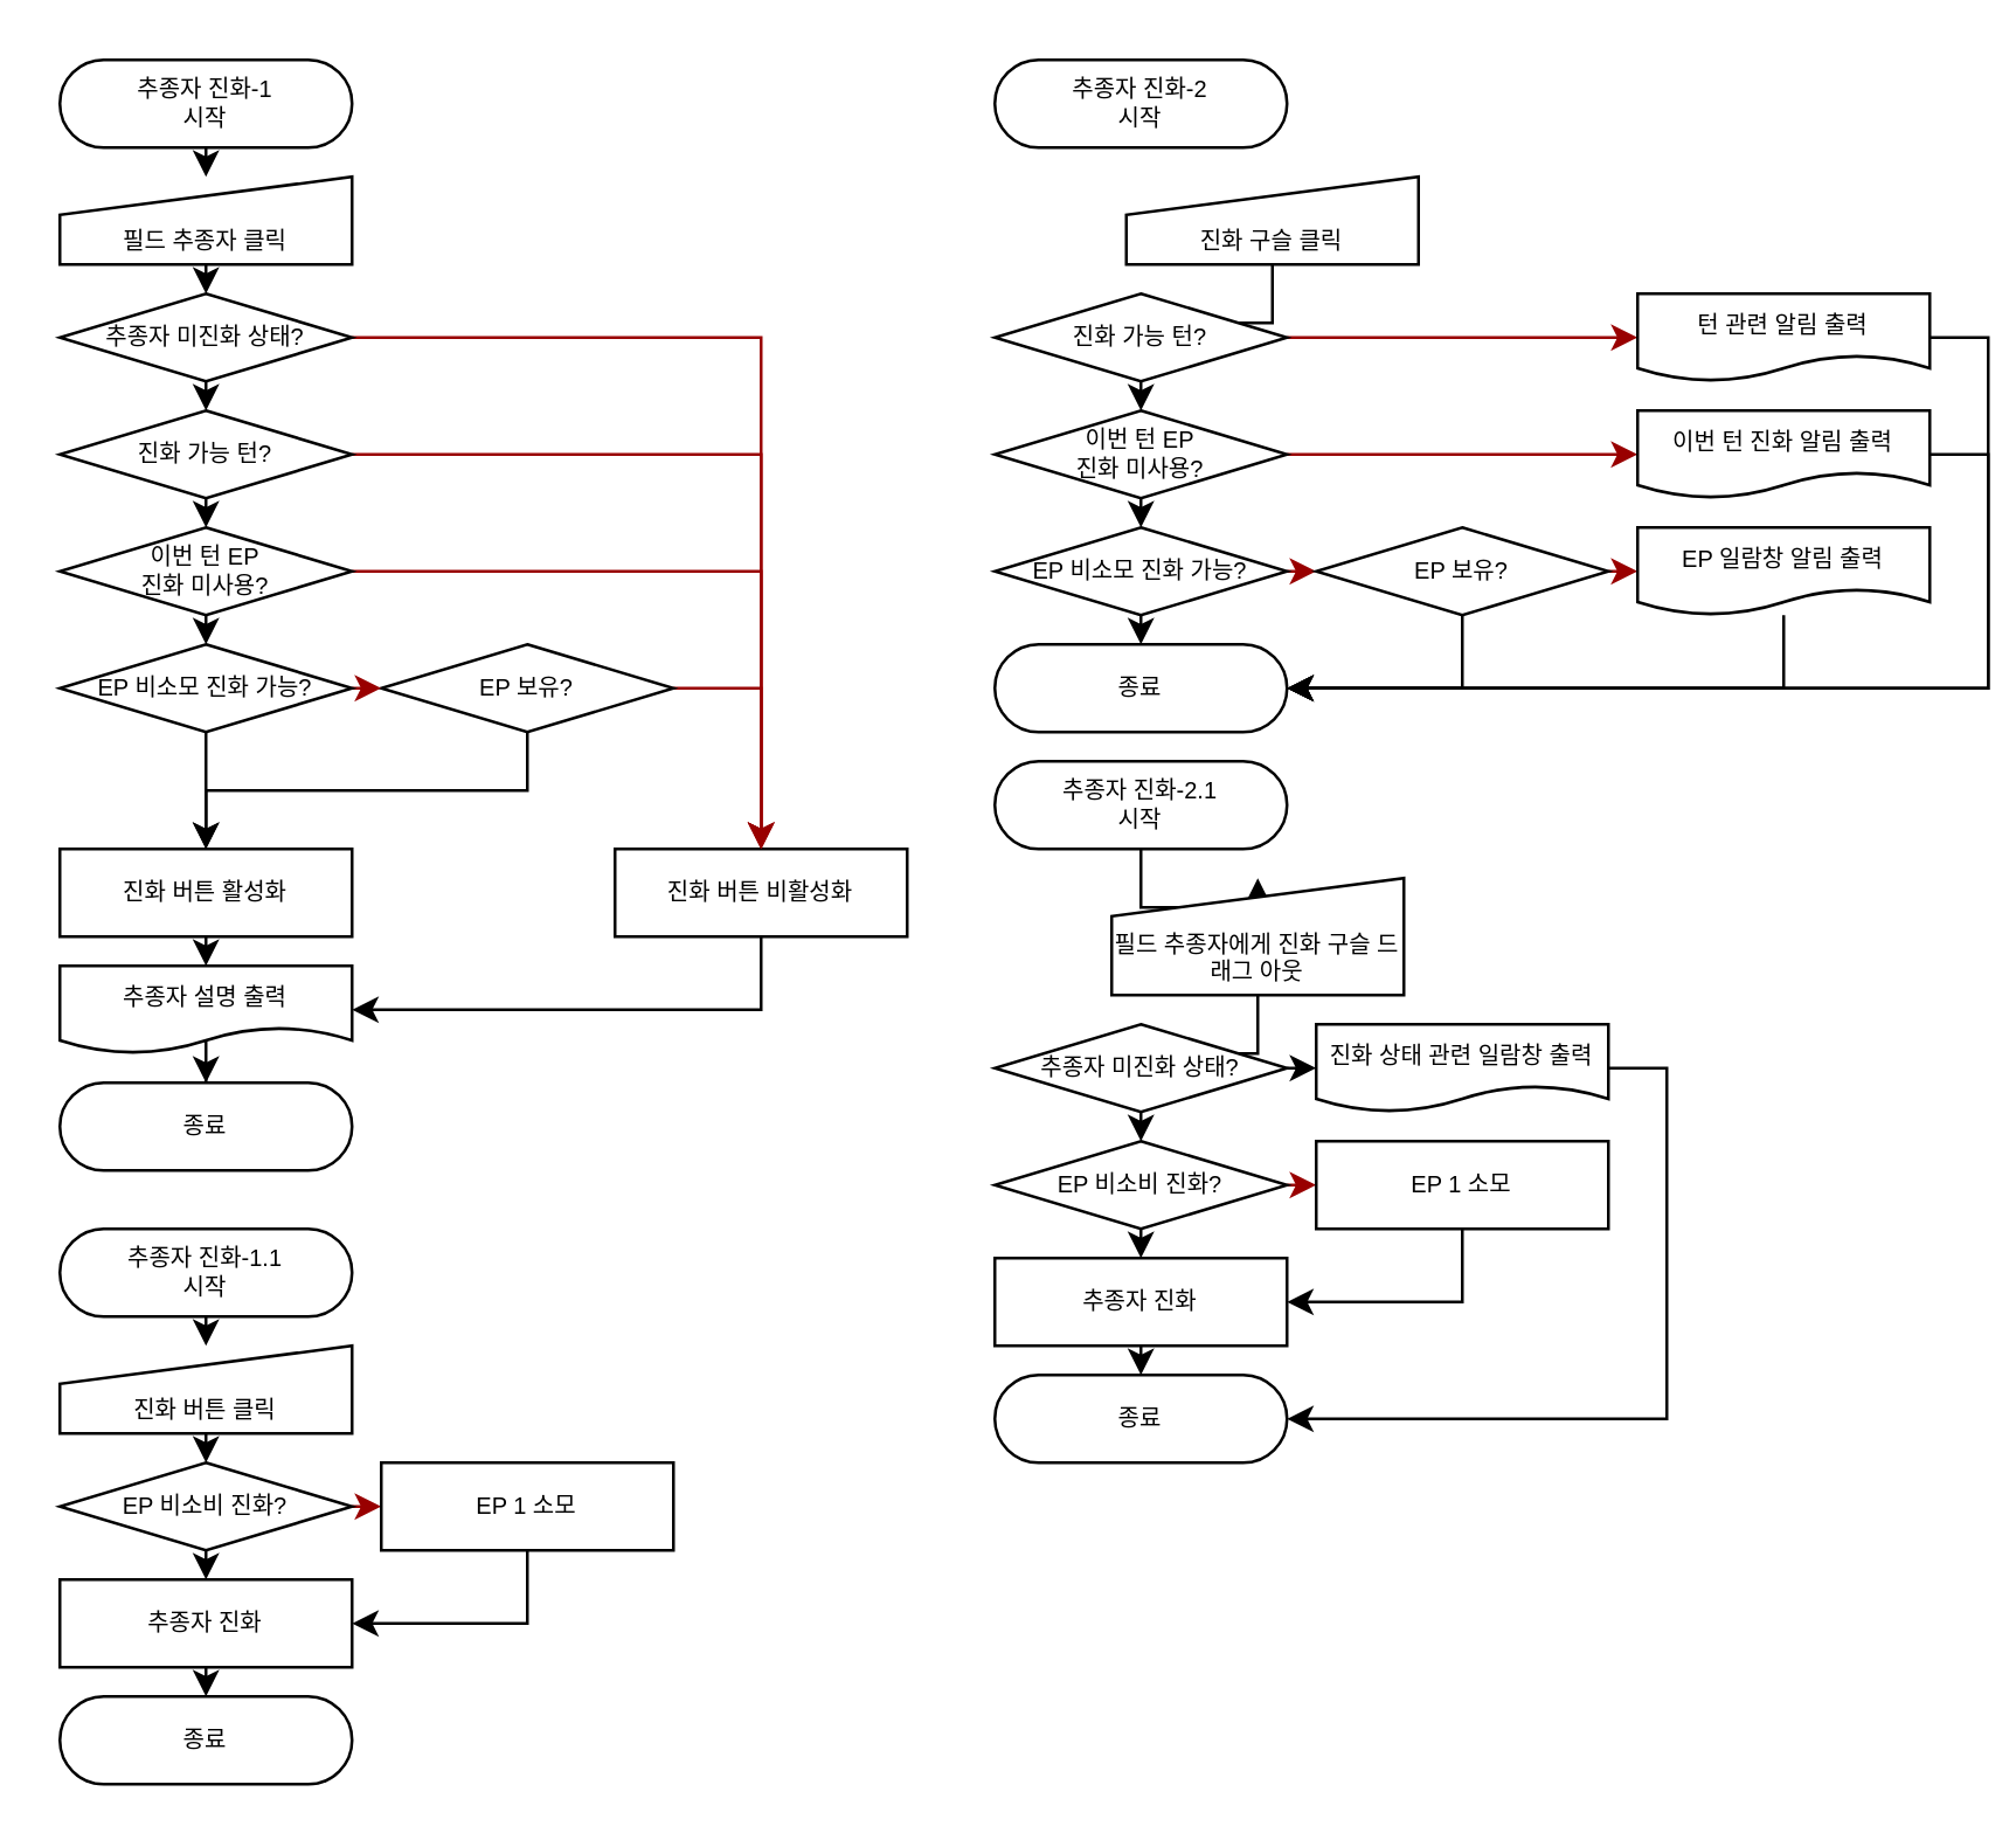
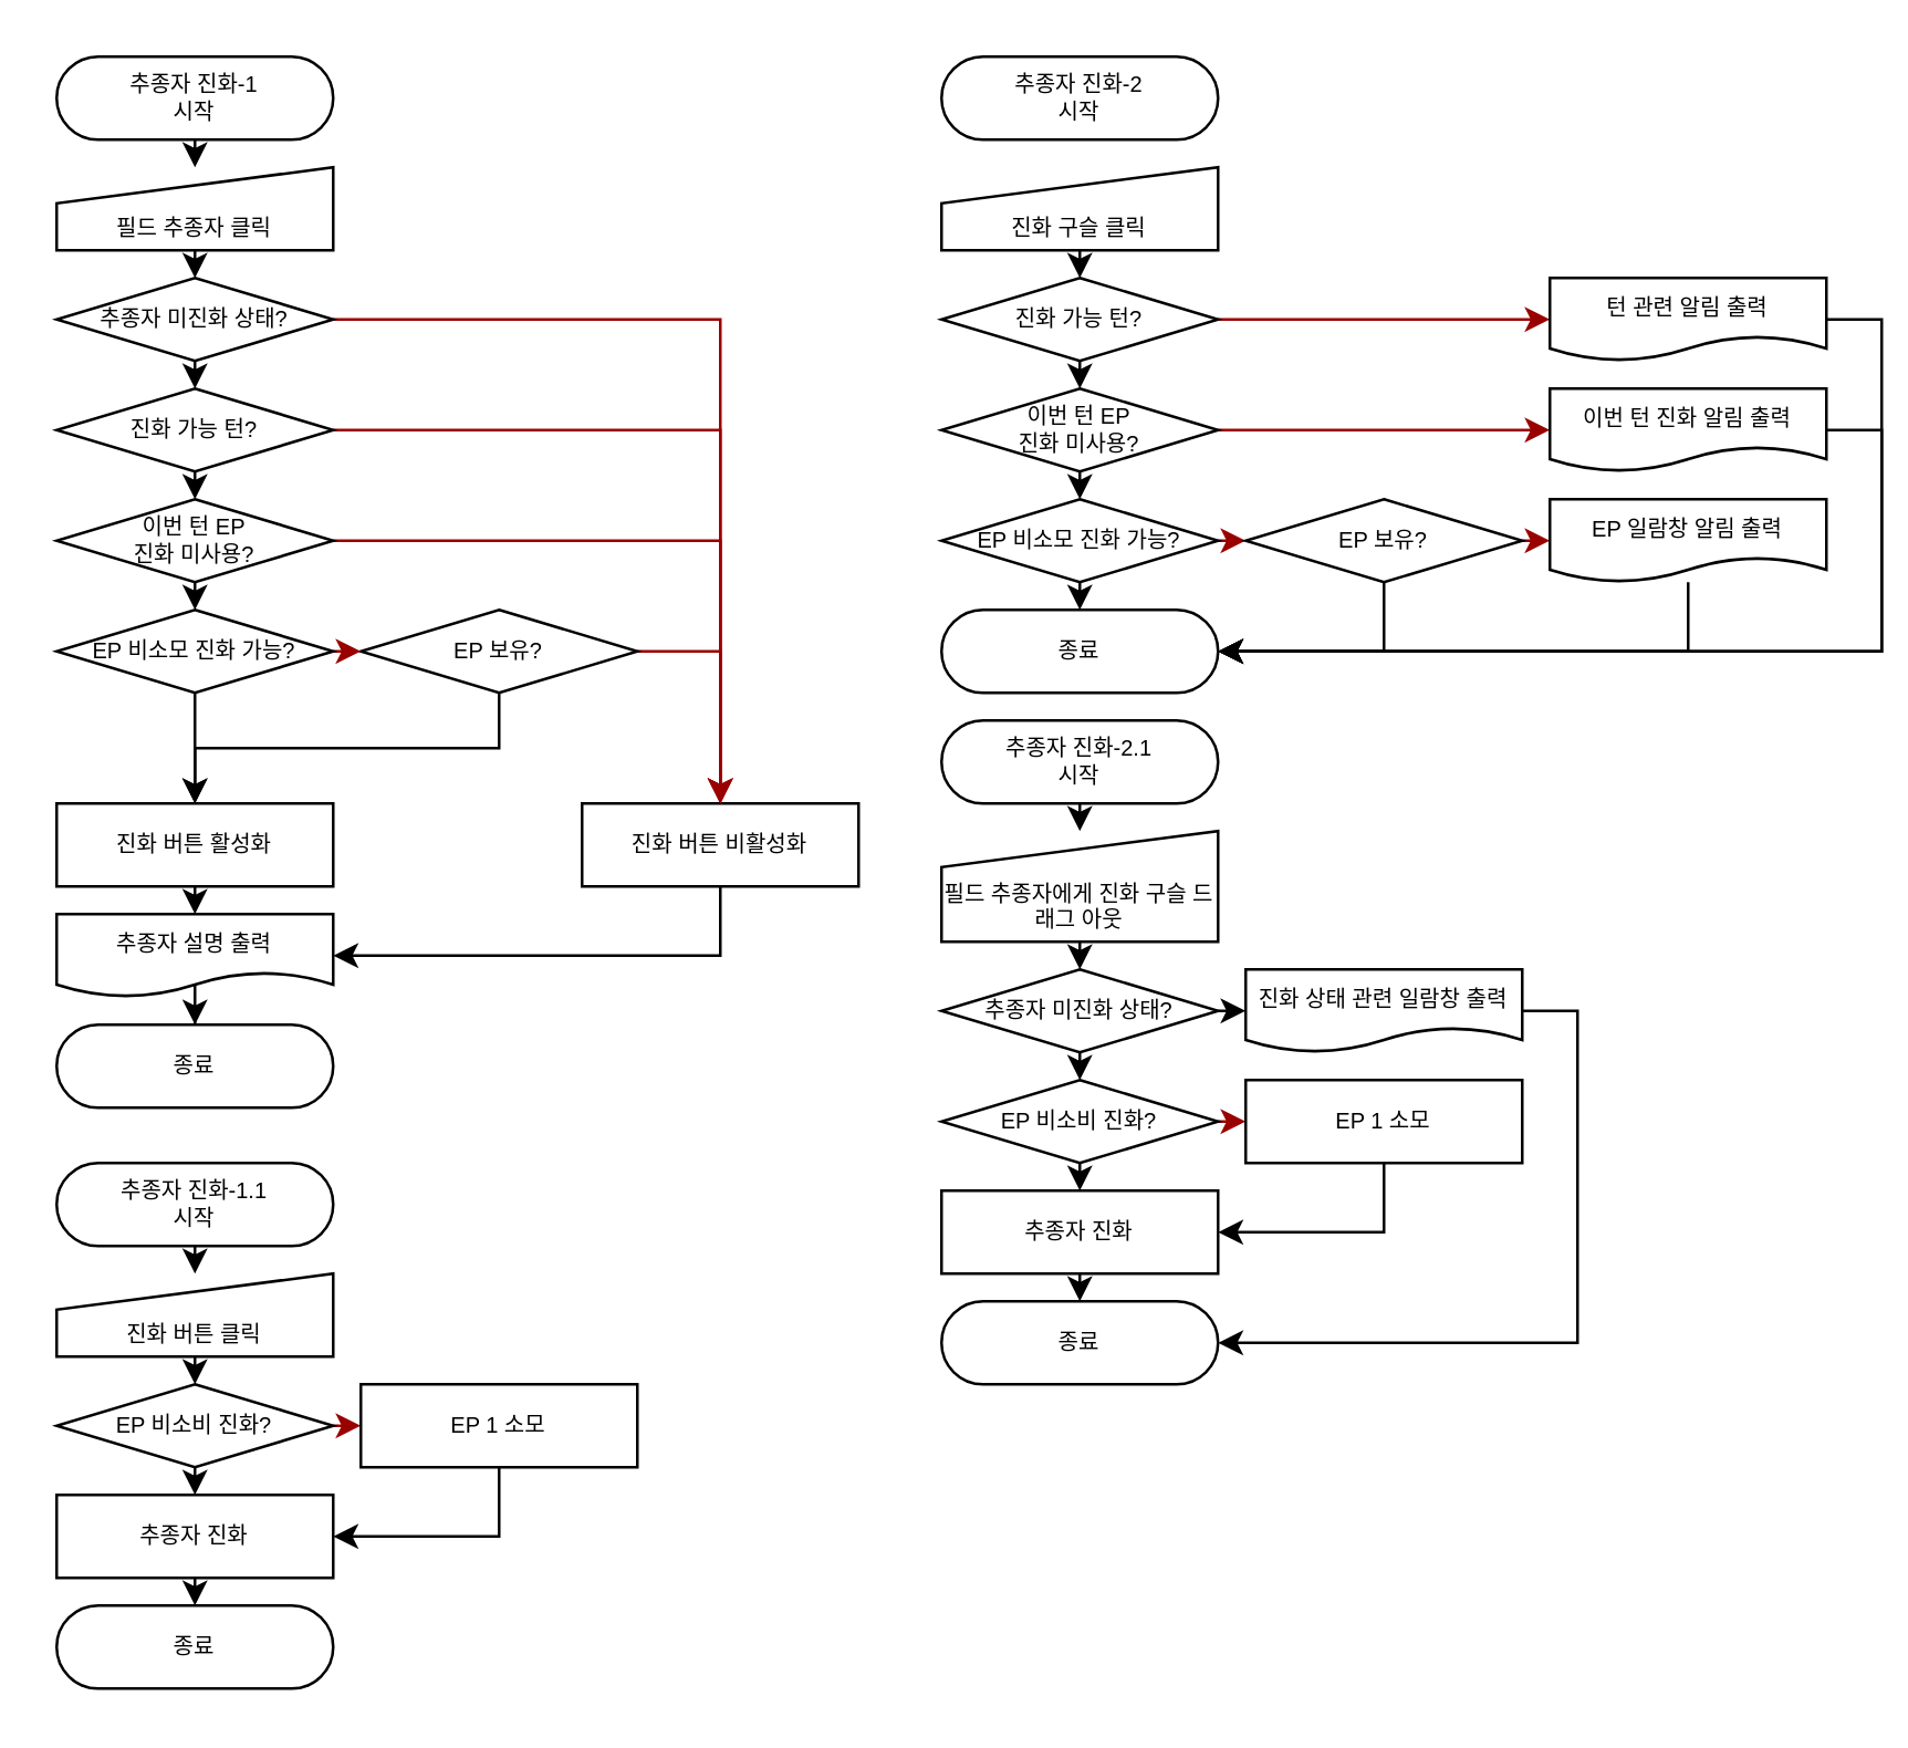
- <mxCell id="29" value="진화 구슬 클릭" style="shape=manualInput;whiteSpace=wrap;html=1;size=13;verticalAlign=bottom;strokeWidth=1;fontSize=8;" vertex="1" parent="1"><mxGeometry x="385" y="60" width="100" height="30" as="geometry" /></mxCell>
+ <mxCell id="29" value="진화 구슬 클릭" style="shape=manualInput;whiteSpace=wrap;html=1;size=13;verticalAlign=bottom;strokeWidth=1;fontSize=8;" vertex="1" parent="1"><mxGeometry x="340" y="60" width="100" height="30" as="geometry" /></mxCell>
- <mxCell id="65" value="&lt;font&gt;필드 추종자에게 진화 구슬 드래그 아웃&lt;/font&gt;" style="shape=manualInput;whiteSpace=wrap;html=1;size=13;verticalAlign=bottom;strokeWidth=1;fontSize=8;" vertex="1" parent="1"><mxGeometry x="380" y="300" width="100" height="40" as="geometry" /></mxCell>
+ <mxCell id="65" value="&lt;font&gt;필드 추종자에게 진화 구슬 드래그 아웃&lt;/font&gt;" style="shape=manualInput;whiteSpace=wrap;html=1;size=13;verticalAlign=bottom;strokeWidth=1;fontSize=8;" vertex="1" parent="1"><mxGeometry x="340" y="300" width="100" height="40" as="geometry" /></mxCell>
